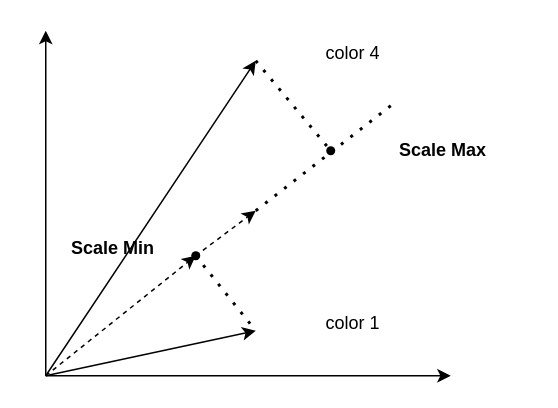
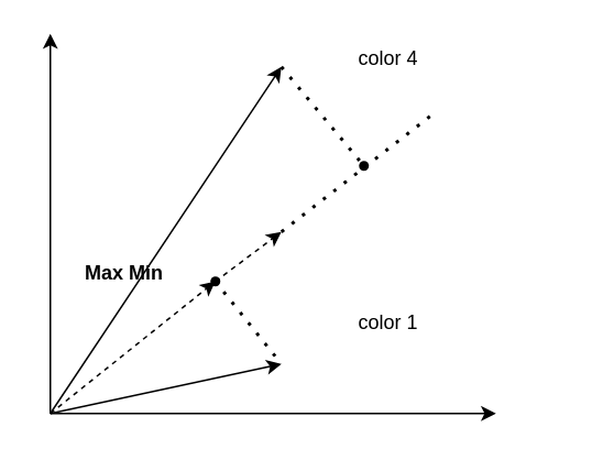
- <mxCell id="16" value="Scale Max" style="text;html=1;align=center;verticalAlign=middle;whiteSpace=wrap;rounded=0;fontStyle=1" vertex="1" parent="1"><mxGeometry x="240" y="85" width="110" height="30" as="geometry" /></mxCell>
- <mxCell id="12" value="Scale Min" style="text;html=1;align=center;verticalAlign=middle;whiteSpace=wrap;rounded=0;fontStyle=1" vertex="1" parent="1"><mxGeometry x="20" y="150" width="110" height="30" as="geometry" /></mxCell>
+ <mxCell id="12" value="Max Min" style="text;html=1;align=center;verticalAlign=middle;whiteSpace=wrap;rounded=0;fontStyle=1" vertex="1" parent="1"><mxGeometry x="20" y="150" width="110" height="30" as="geometry" /></mxCell>
- <mxCell id="8" value="color 1" style="text;html=1;align=center;verticalAlign=middle;whiteSpace=wrap;rounded=0;" vertex="1" parent="1"><mxGeometry x="205" y="200" width="60" height="30" as="geometry" /></mxCell>
+ <mxCell id="8" value="color 1" style="text;html=1;align=center;verticalAlign=middle;whiteSpace=wrap;rounded=0;" vertex="1" parent="1"><mxGeometry x="205" y="180" width="60" height="30" as="geometry" /></mxCell>
